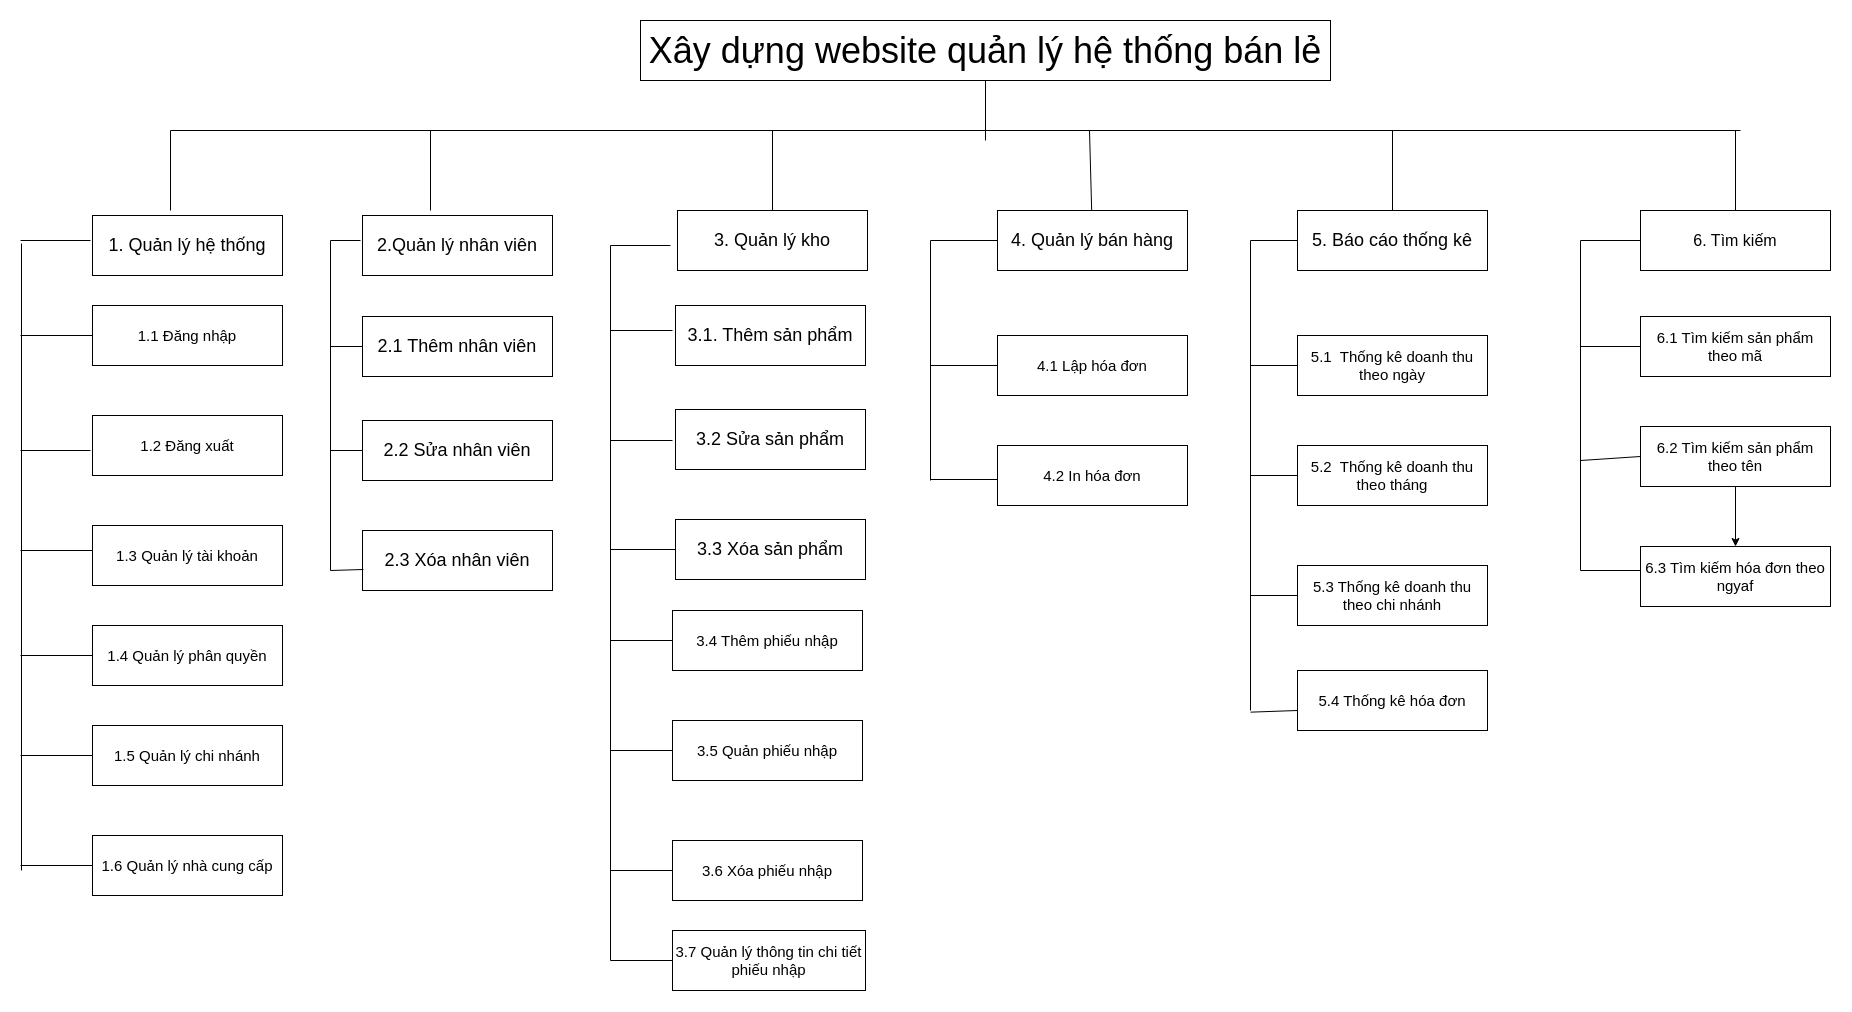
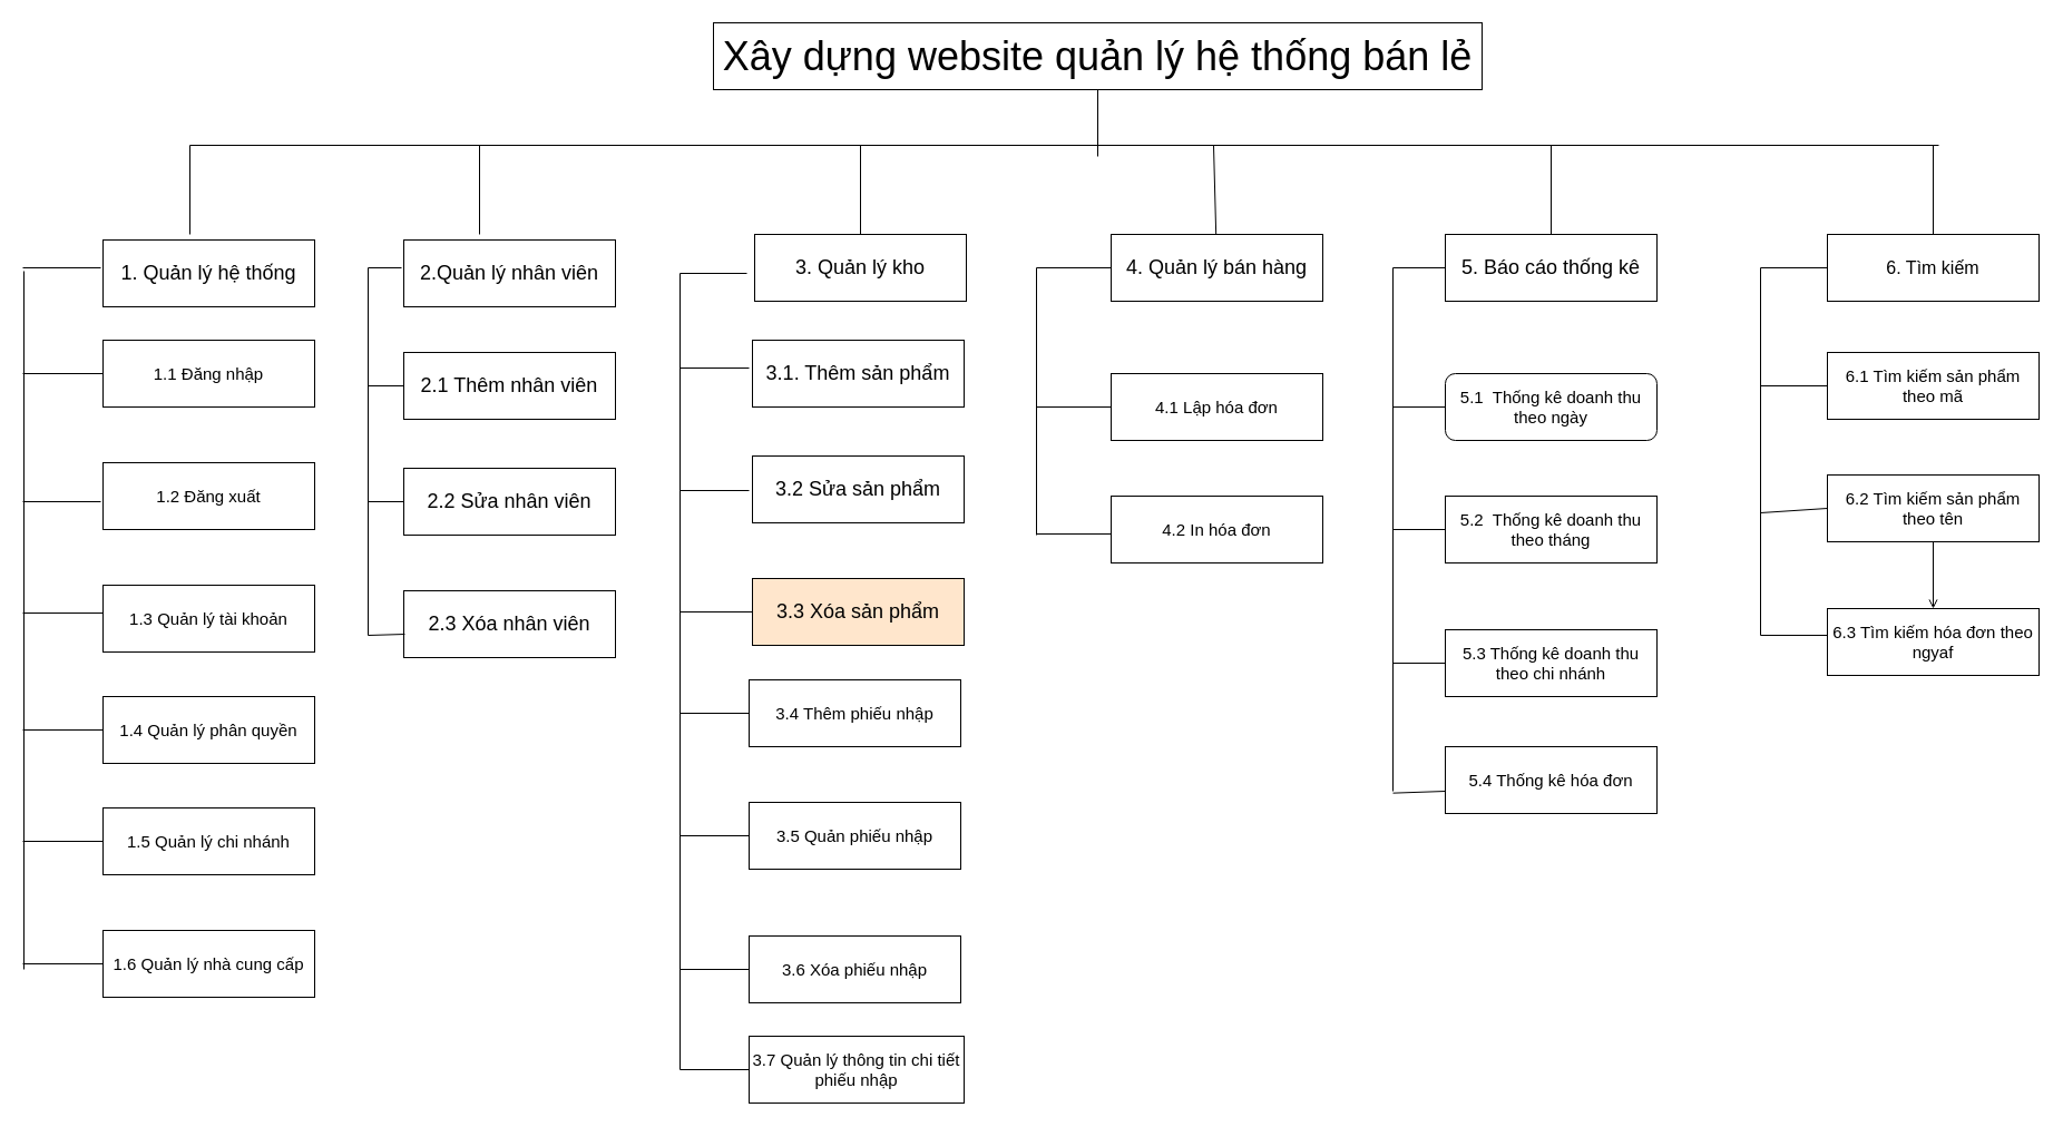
- <mxCell id="22" value="5.1&amp;nbsp; Thống kê doanh thu theo ngày" style="rounded=0;whiteSpace=wrap;html=1;fontSize=15;" parent="1" vertex="1"><mxGeometry x="1297" y="335" width="190" height="60" as="geometry" /></mxCell>
+ <mxCell id="22" value="5.1&amp;nbsp; Thống kê doanh thu theo ngày" style="whiteSpace=wrap;html=1;fontSize=15;rounded=1;" parent="1" vertex="1"><mxGeometry x="1297" y="335" width="190" height="60" as="geometry" /></mxCell>
- <mxCell id="72" value="" style="edgeStyle=orthogonalEdgeStyle;rounded=0;orthogonalLoop=1;jettySize=auto;html=1;" edge="1" parent="1" source="73" target="74"><mxGeometry relative="1" as="geometry" /></mxCell>
+ <mxCell id="72" value="" style="edgeStyle=orthogonalEdgeStyle;rounded=0;orthogonalLoop=1;jettySize=auto;html=1;endArrow=open;" edge="1" parent="1" source="73" target="74"><mxGeometry relative="1" as="geometry" /></mxCell>
- <mxCell id="17" value="&lt;font style=&quot;font-size: 18px&quot;&gt;3.3 Xóa sản phẩm&lt;/font&gt;" style="rounded=0;whiteSpace=wrap;html=1;" parent="1" vertex="1"><mxGeometry x="675" y="519" width="190" height="60" as="geometry" /></mxCell>
+ <mxCell id="17" value="&lt;font style=&quot;font-size: 18px&quot;&gt;3.3 Xóa sản phẩm&lt;/font&gt;" style="rounded=0;whiteSpace=wrap;html=1;fillColor=#ffe6cc;" parent="1" vertex="1"><mxGeometry x="675" y="519" width="190" height="60" as="geometry" /></mxCell>
